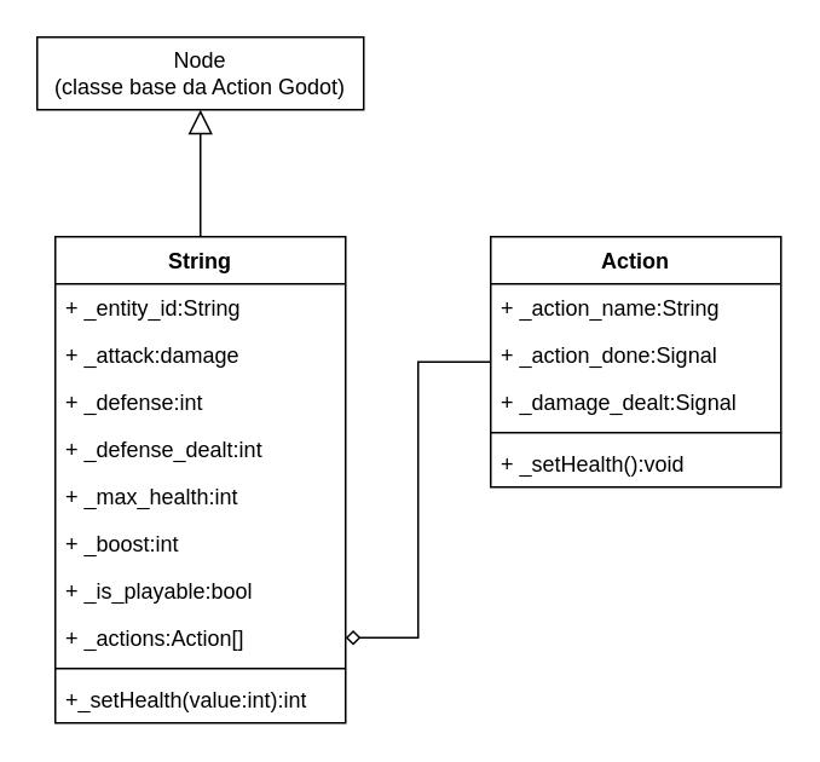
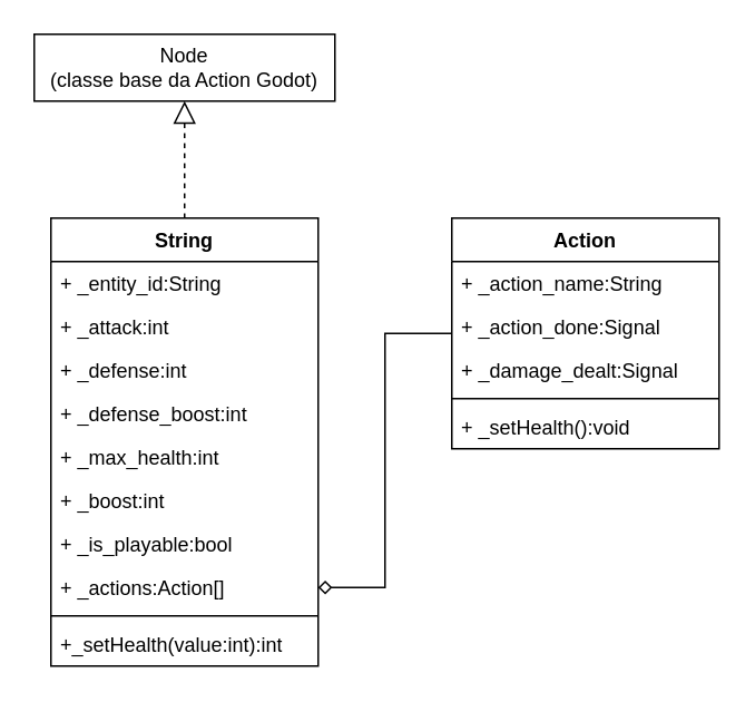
- <mxCell id="13" style="edgeStyle=orthogonalEdgeStyle;rounded=0;orthogonalLoop=1;jettySize=auto;html=1;endArrow=none;startFill=0;startArrow=block;strokeWidth=1;startSize=11;" edge="1" parent="1" source="14" target="2"><mxGeometry relative="1" as="geometry" /></mxCell>
+ <mxCell id="13" style="edgeStyle=orthogonalEdgeStyle;rounded=0;orthogonalLoop=1;jettySize=auto;html=1;endArrow=none;startFill=0;startArrow=block;strokeWidth=1;startSize=11;dashed=1;" edge="1" parent="1" source="14" target="2"><mxGeometry relative="1" as="geometry" /></mxCell>
- <mxCell id="4" value="+ _attack:damage&lt;span style=&quot;white-space: pre;&quot;&gt;&#09;&lt;/span&gt;" style="text;strokeColor=none;fillColor=none;align=left;verticalAlign=top;spacingLeft=4;spacingRight=4;overflow=hidden;rotatable=0;points=[[0,0.5],[1,0.5]];portConstraint=eastwest;whiteSpace=wrap;html=1;" vertex="1" parent="2"><mxGeometry y="52" width="160" height="26" as="geometry" /></mxCell>
+ <mxCell id="4" value="+ _attack:int&lt;span style=&quot;white-space: pre;&quot;&gt;&#09;&lt;/span&gt;" style="text;strokeColor=none;fillColor=none;align=left;verticalAlign=top;spacingLeft=4;spacingRight=4;overflow=hidden;rotatable=0;points=[[0,0.5],[1,0.5]];portConstraint=eastwest;whiteSpace=wrap;html=1;" vertex="1" parent="2"><mxGeometry y="52" width="160" height="26" as="geometry" /></mxCell>
- <mxCell id="6" value="+ _defense_dealt:int&lt;span style=&quot;white-space: pre;&quot;&gt;&#09;&lt;/span&gt;" style="text;strokeColor=none;fillColor=none;align=left;verticalAlign=top;spacingLeft=4;spacingRight=4;overflow=hidden;rotatable=0;points=[[0,0.5],[1,0.5]];portConstraint=eastwest;whiteSpace=wrap;html=1;" vertex="1" parent="2"><mxGeometry y="104" width="160" height="26" as="geometry" /></mxCell>
+ <mxCell id="6" value="+ _defense_boost:int&lt;span style=&quot;white-space: pre;&quot;&gt;&#09;&lt;/span&gt;" style="text;strokeColor=none;fillColor=none;align=left;verticalAlign=top;spacingLeft=4;spacingRight=4;overflow=hidden;rotatable=0;points=[[0,0.5],[1,0.5]];portConstraint=eastwest;whiteSpace=wrap;html=1;" vertex="1" parent="2"><mxGeometry y="104" width="160" height="26" as="geometry" /></mxCell>
